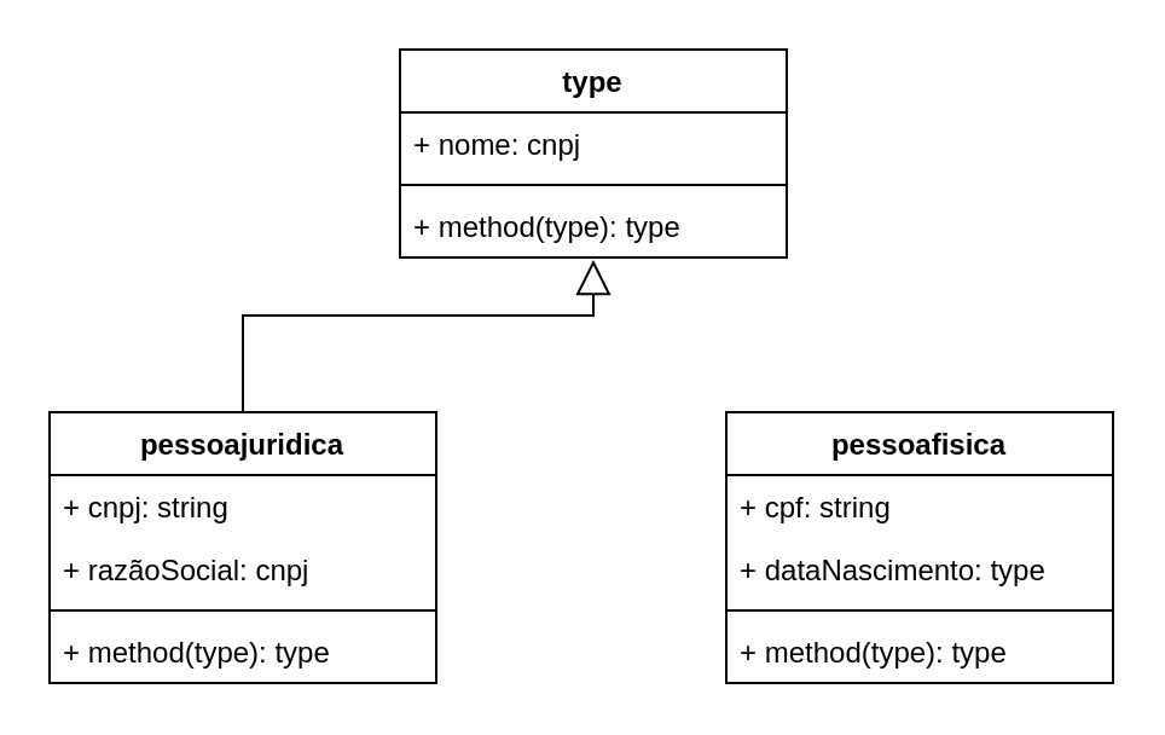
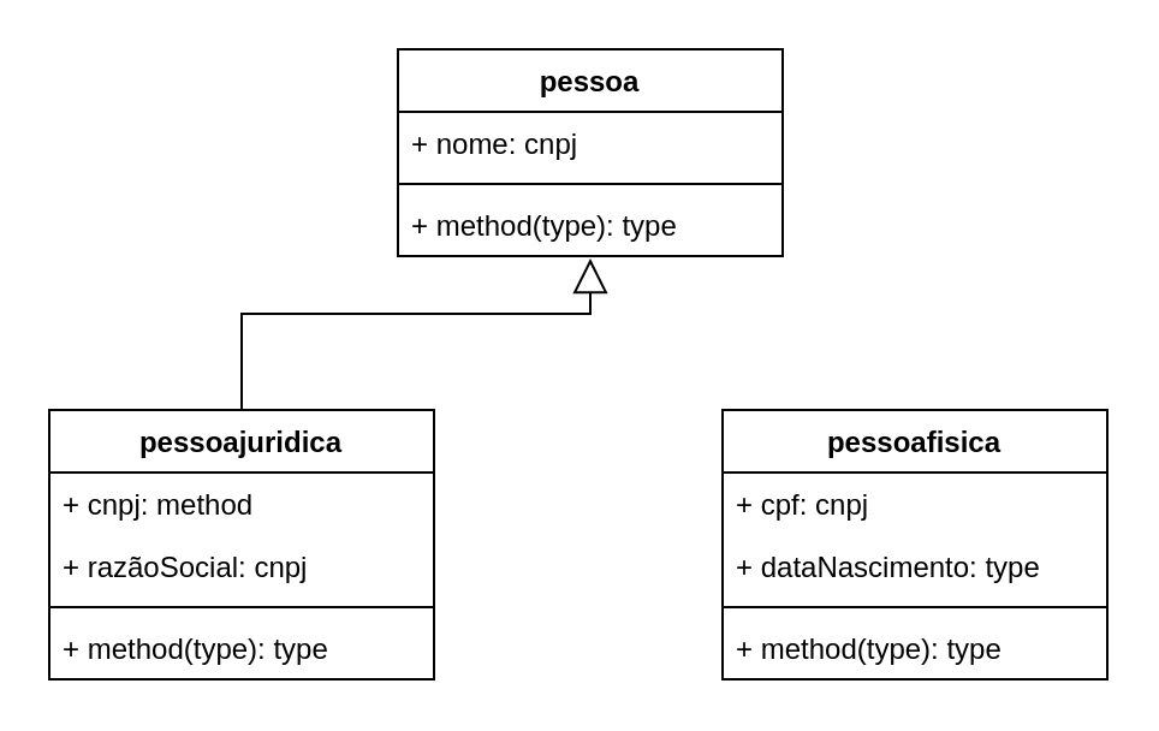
- <mxCell id="2" value="type" style="swimlane;fontStyle=1;align=center;verticalAlign=top;childLayout=stackLayout;horizontal=1;startSize=26;horizontalStack=0;resizeParent=1;resizeParentMax=0;resizeLast=0;collapsible=1;marginBottom=0;" vertex="1" parent="1"><mxGeometry x="165" y="20" width="160" height="86" as="geometry" /></mxCell>
+ <mxCell id="2" value="pessoa" style="swimlane;fontStyle=1;align=center;verticalAlign=top;childLayout=stackLayout;horizontal=1;startSize=26;horizontalStack=0;resizeParent=1;resizeParentMax=0;resizeLast=0;collapsible=1;marginBottom=0;" vertex="1" parent="1"><mxGeometry x="165" y="20" width="160" height="86" as="geometry" /></mxCell>
- <mxCell id="8" value="+ cnpj: string" style="text;strokeColor=none;fillColor=none;align=left;verticalAlign=top;spacingLeft=4;spacingRight=4;overflow=hidden;rotatable=0;points=[[0,0.5],[1,0.5]];portConstraint=eastwest;" vertex="1" parent="7"><mxGeometry y="26" width="160" height="26" as="geometry" /></mxCell>
+ <mxCell id="8" value="+ cnpj: method" style="text;strokeColor=none;fillColor=none;align=left;verticalAlign=top;spacingLeft=4;spacingRight=4;overflow=hidden;rotatable=0;points=[[0,0.5],[1,0.5]];portConstraint=eastwest;" vertex="1" parent="7"><mxGeometry y="26" width="160" height="26" as="geometry" /></mxCell>
- <mxCell id="13" value="+ cpf: string" style="text;strokeColor=none;fillColor=none;align=left;verticalAlign=top;spacingLeft=4;spacingRight=4;overflow=hidden;rotatable=0;points=[[0,0.5],[1,0.5]];portConstraint=eastwest;" vertex="1" parent="12"><mxGeometry y="26" width="160" height="26" as="geometry" /></mxCell>
+ <mxCell id="13" value="+ cpf: cnpj" style="text;strokeColor=none;fillColor=none;align=left;verticalAlign=top;spacingLeft=4;spacingRight=4;overflow=hidden;rotatable=0;points=[[0,0.5],[1,0.5]];portConstraint=eastwest;" vertex="1" parent="12"><mxGeometry y="26" width="160" height="26" as="geometry" /></mxCell>
